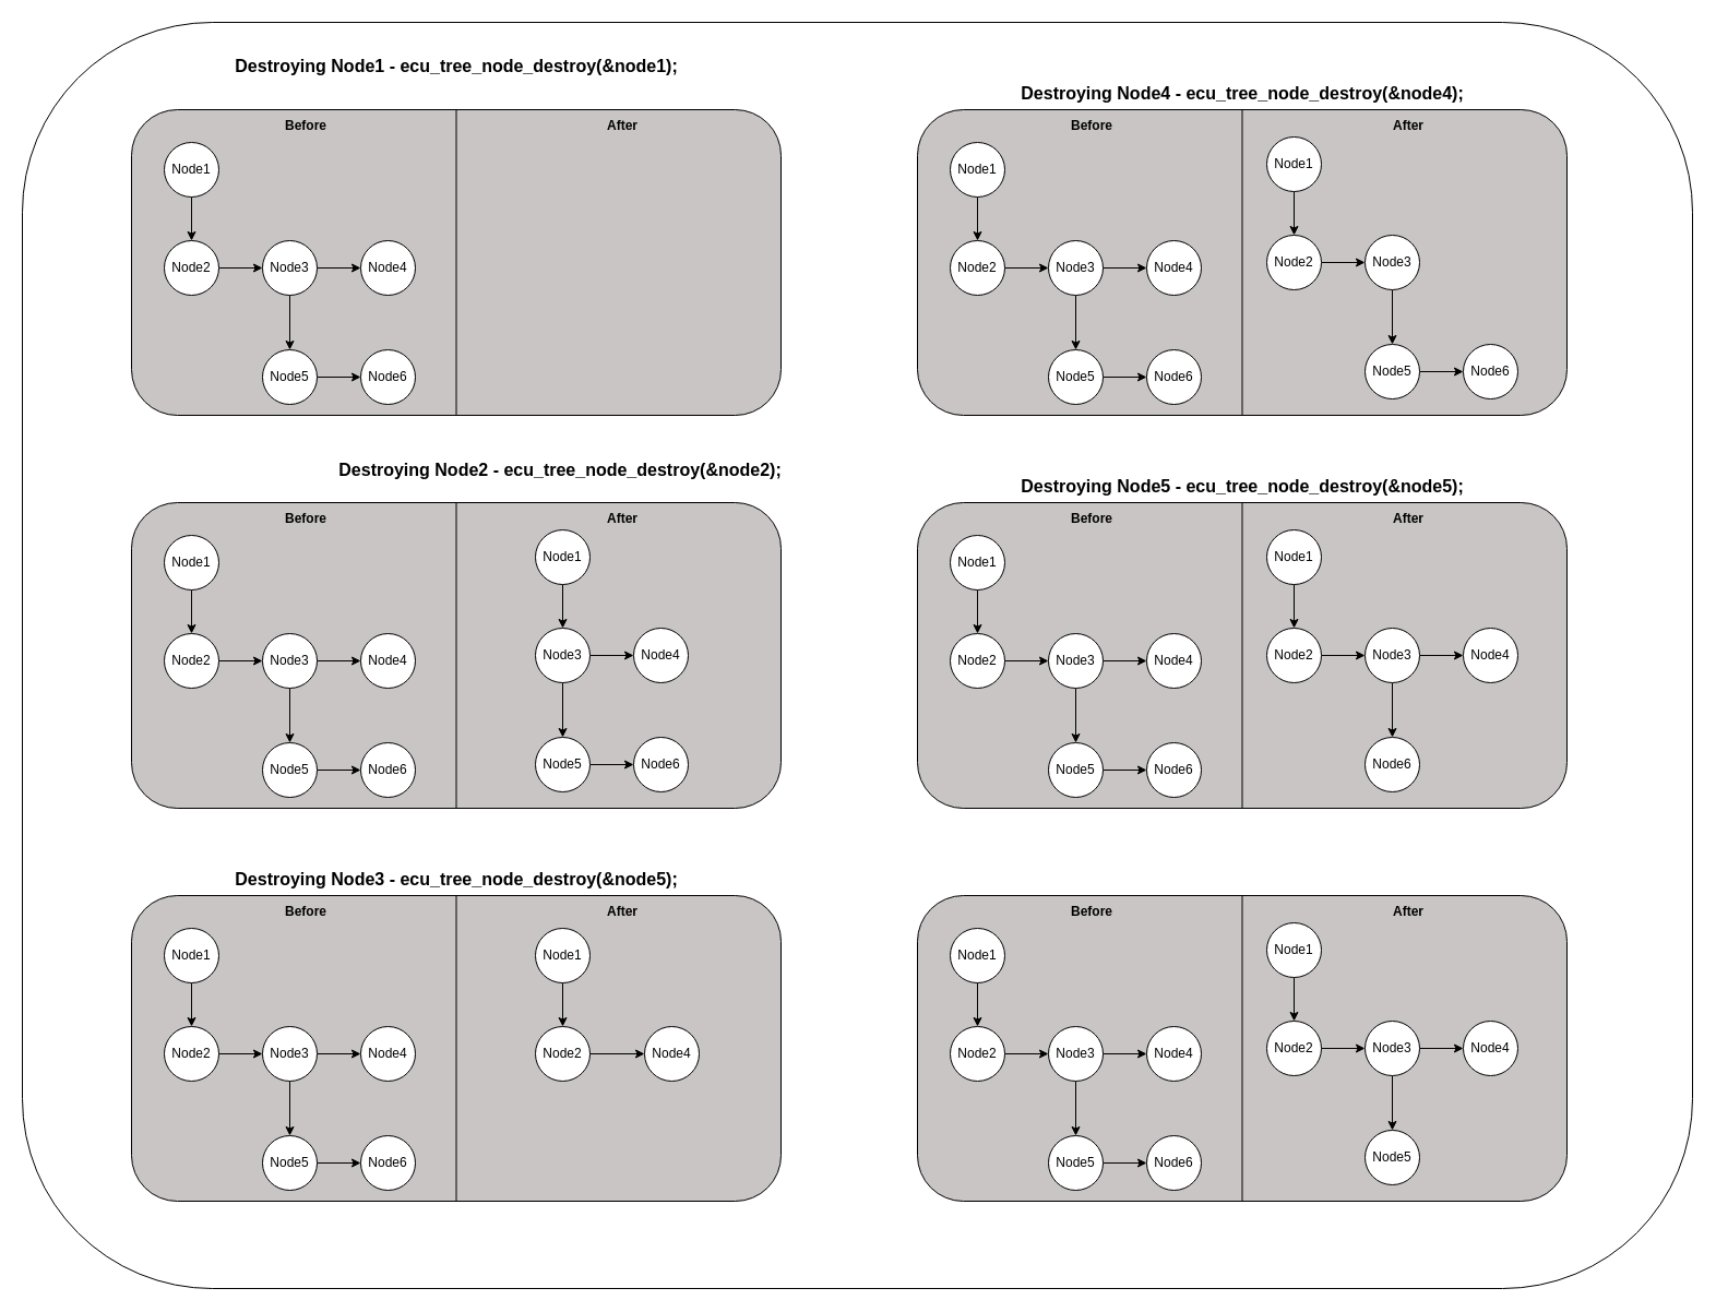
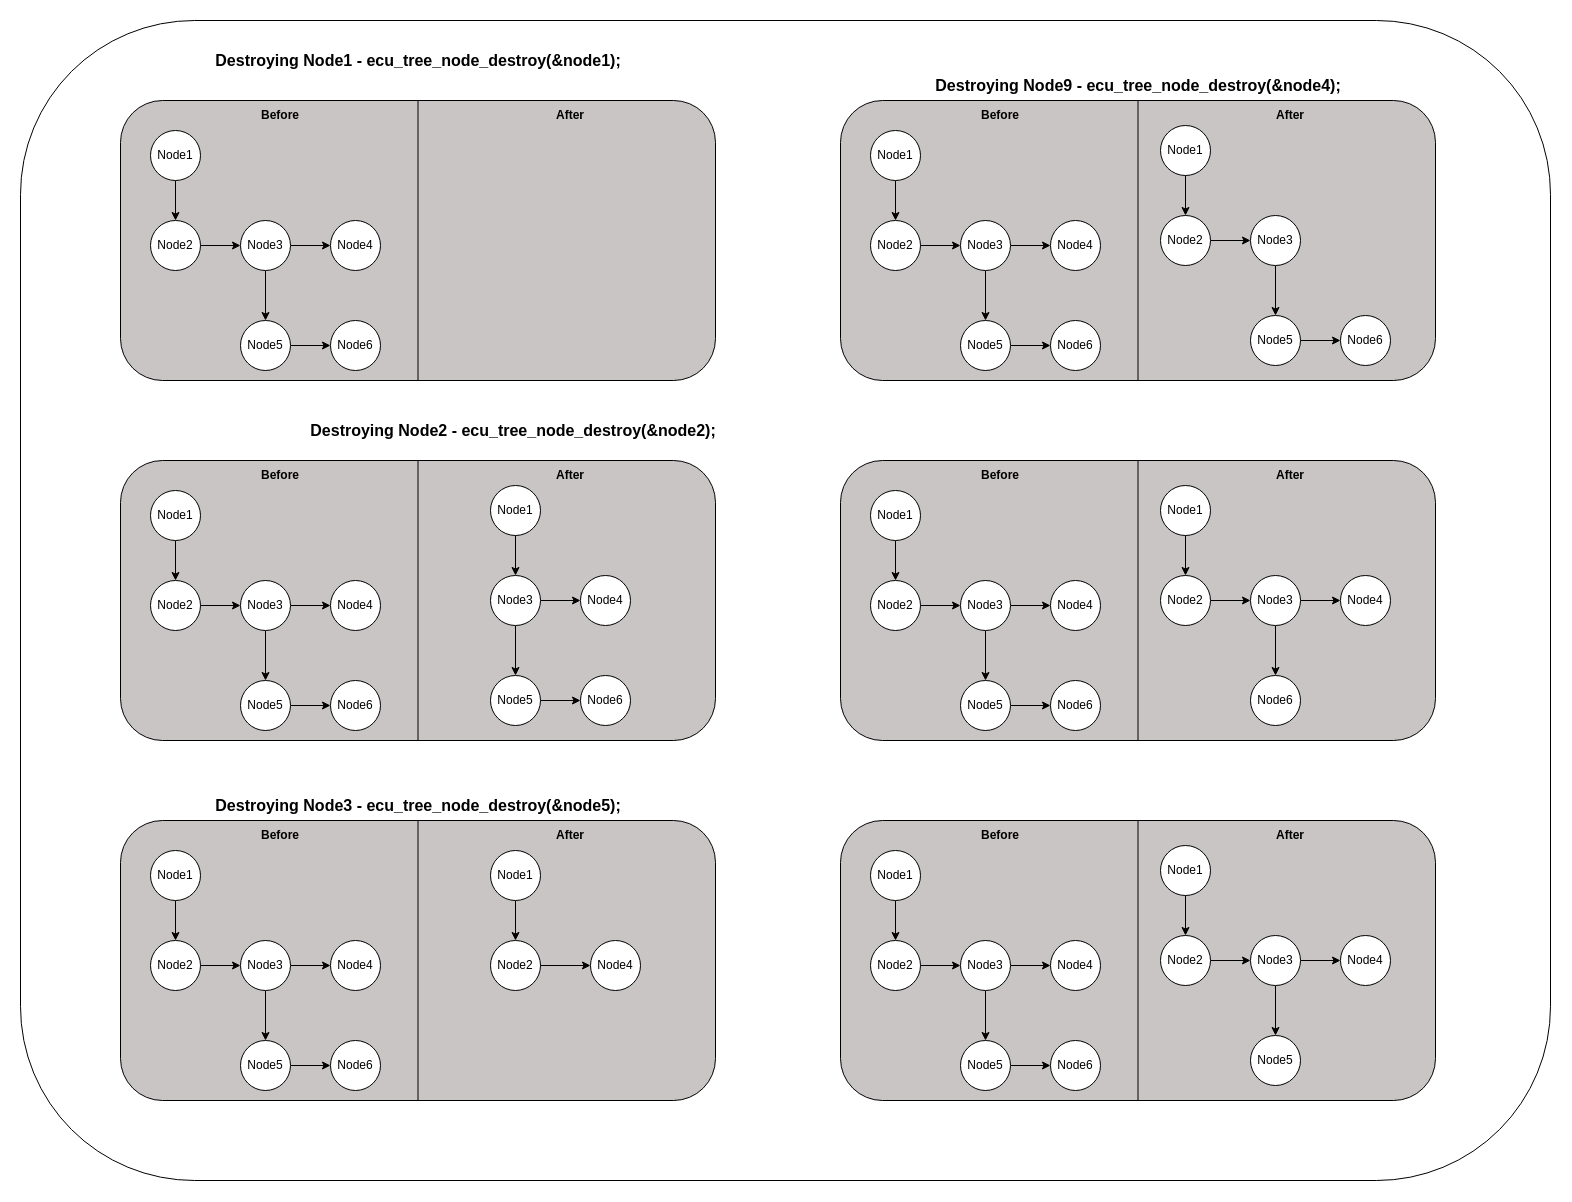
- <mxCell id="61" value="&lt;b&gt;&lt;font style=&quot;font-size: 16px;&quot;&gt;Destroying Node4 - ecu_tree_node_destroy(&amp;amp;node4);&lt;/font&gt;&lt;/b&gt;" style="text;html=1;strokeColor=none;fillColor=none;align=center;verticalAlign=middle;whiteSpace=wrap;rounded=0;" vertex="1" parent="1"><mxGeometry x="907.5" y="70" width="460" height="30" as="geometry" /></mxCell>
+ <mxCell id="61" value="&lt;b&gt;&lt;font style=&quot;font-size: 16px;&quot;&gt;Destroying Node9 - ecu_tree_node_destroy(&amp;amp;node4);&lt;/font&gt;&lt;/b&gt;" style="text;html=1;strokeColor=none;fillColor=none;align=center;verticalAlign=middle;whiteSpace=wrap;rounded=0;" vertex="1" parent="1"><mxGeometry x="907.5" y="70" width="460" height="30" as="geometry" /></mxCell>
- <mxCell id="102" value="&lt;b&gt;&lt;font style=&quot;font-size: 16px;&quot;&gt;Destroying Node5 - ecu_tree_node_destroy(&amp;amp;node5);&lt;/font&gt;&lt;/b&gt;" style="text;html=1;strokeColor=none;fillColor=none;align=center;verticalAlign=middle;whiteSpace=wrap;rounded=0;" vertex="1" parent="1"><mxGeometry x="907.5" y="430" width="460" height="30" as="geometry" /></mxCell>
